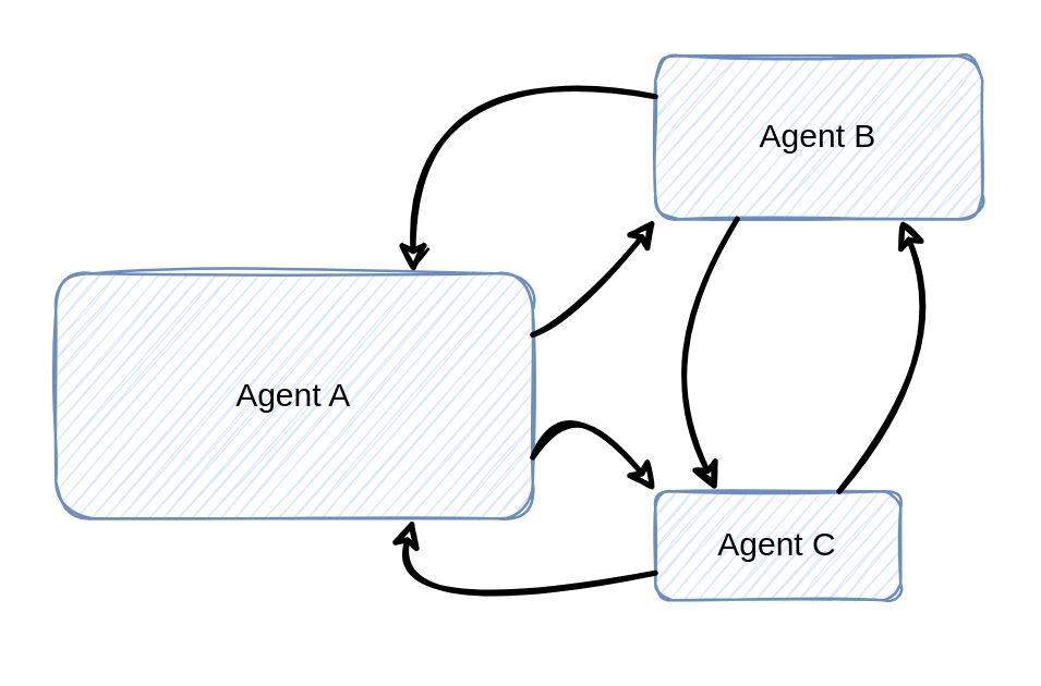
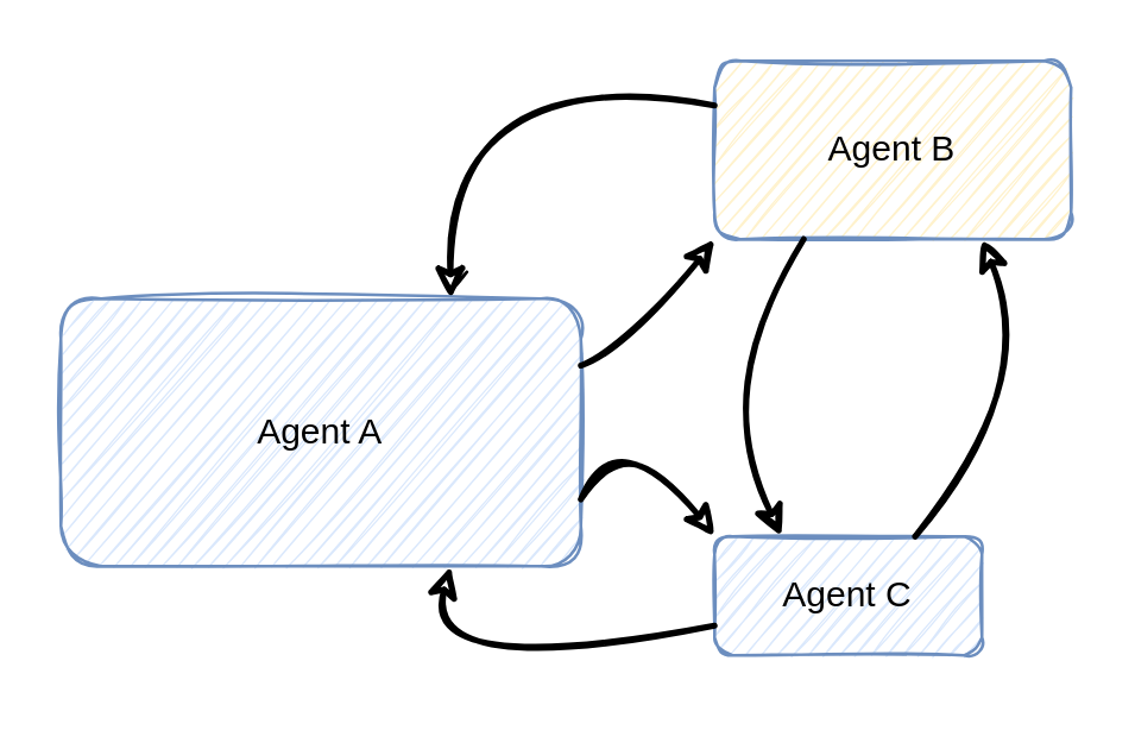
- <mxCell id="3" value="Agent B" style="rounded=1;whiteSpace=wrap;html=1;sketch=1;fillColor=#dae8fc;strokeColor=#6c8ebf;" parent="1" vertex="1"><mxGeometry x="240" y="20" width="120" height="60" as="geometry" /></mxCell>
+ <mxCell id="3" value="Agent B" style="rounded=1;whiteSpace=wrap;html=1;sketch=1;fillColor=#fff2cc;strokeColor=#6c8ebf;" parent="1" vertex="1"><mxGeometry x="240" y="20" width="120" height="60" as="geometry" /></mxCell>
